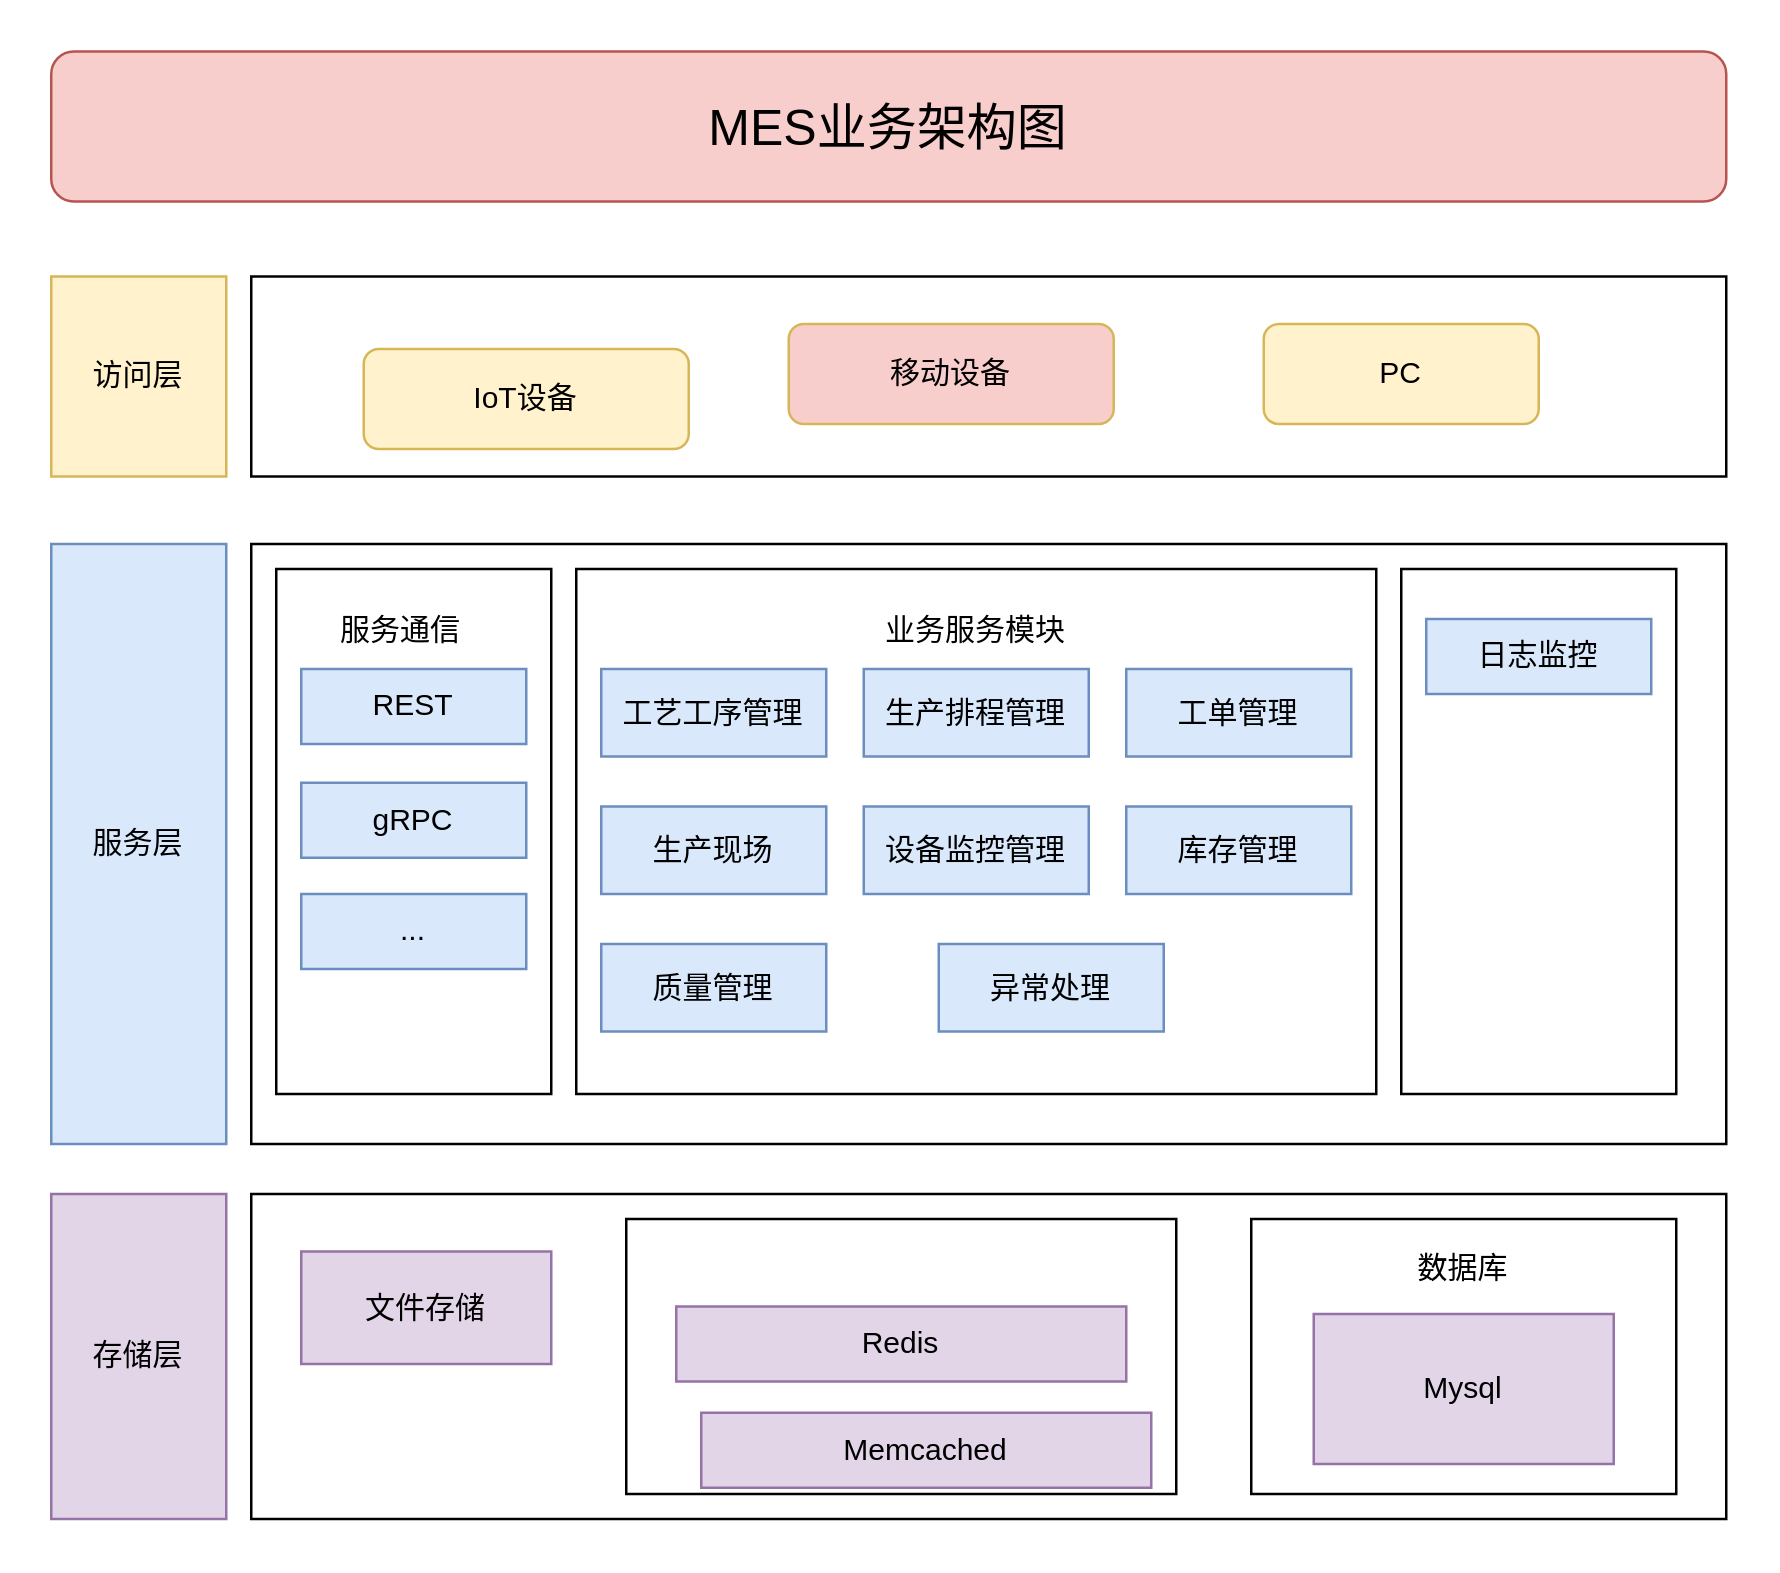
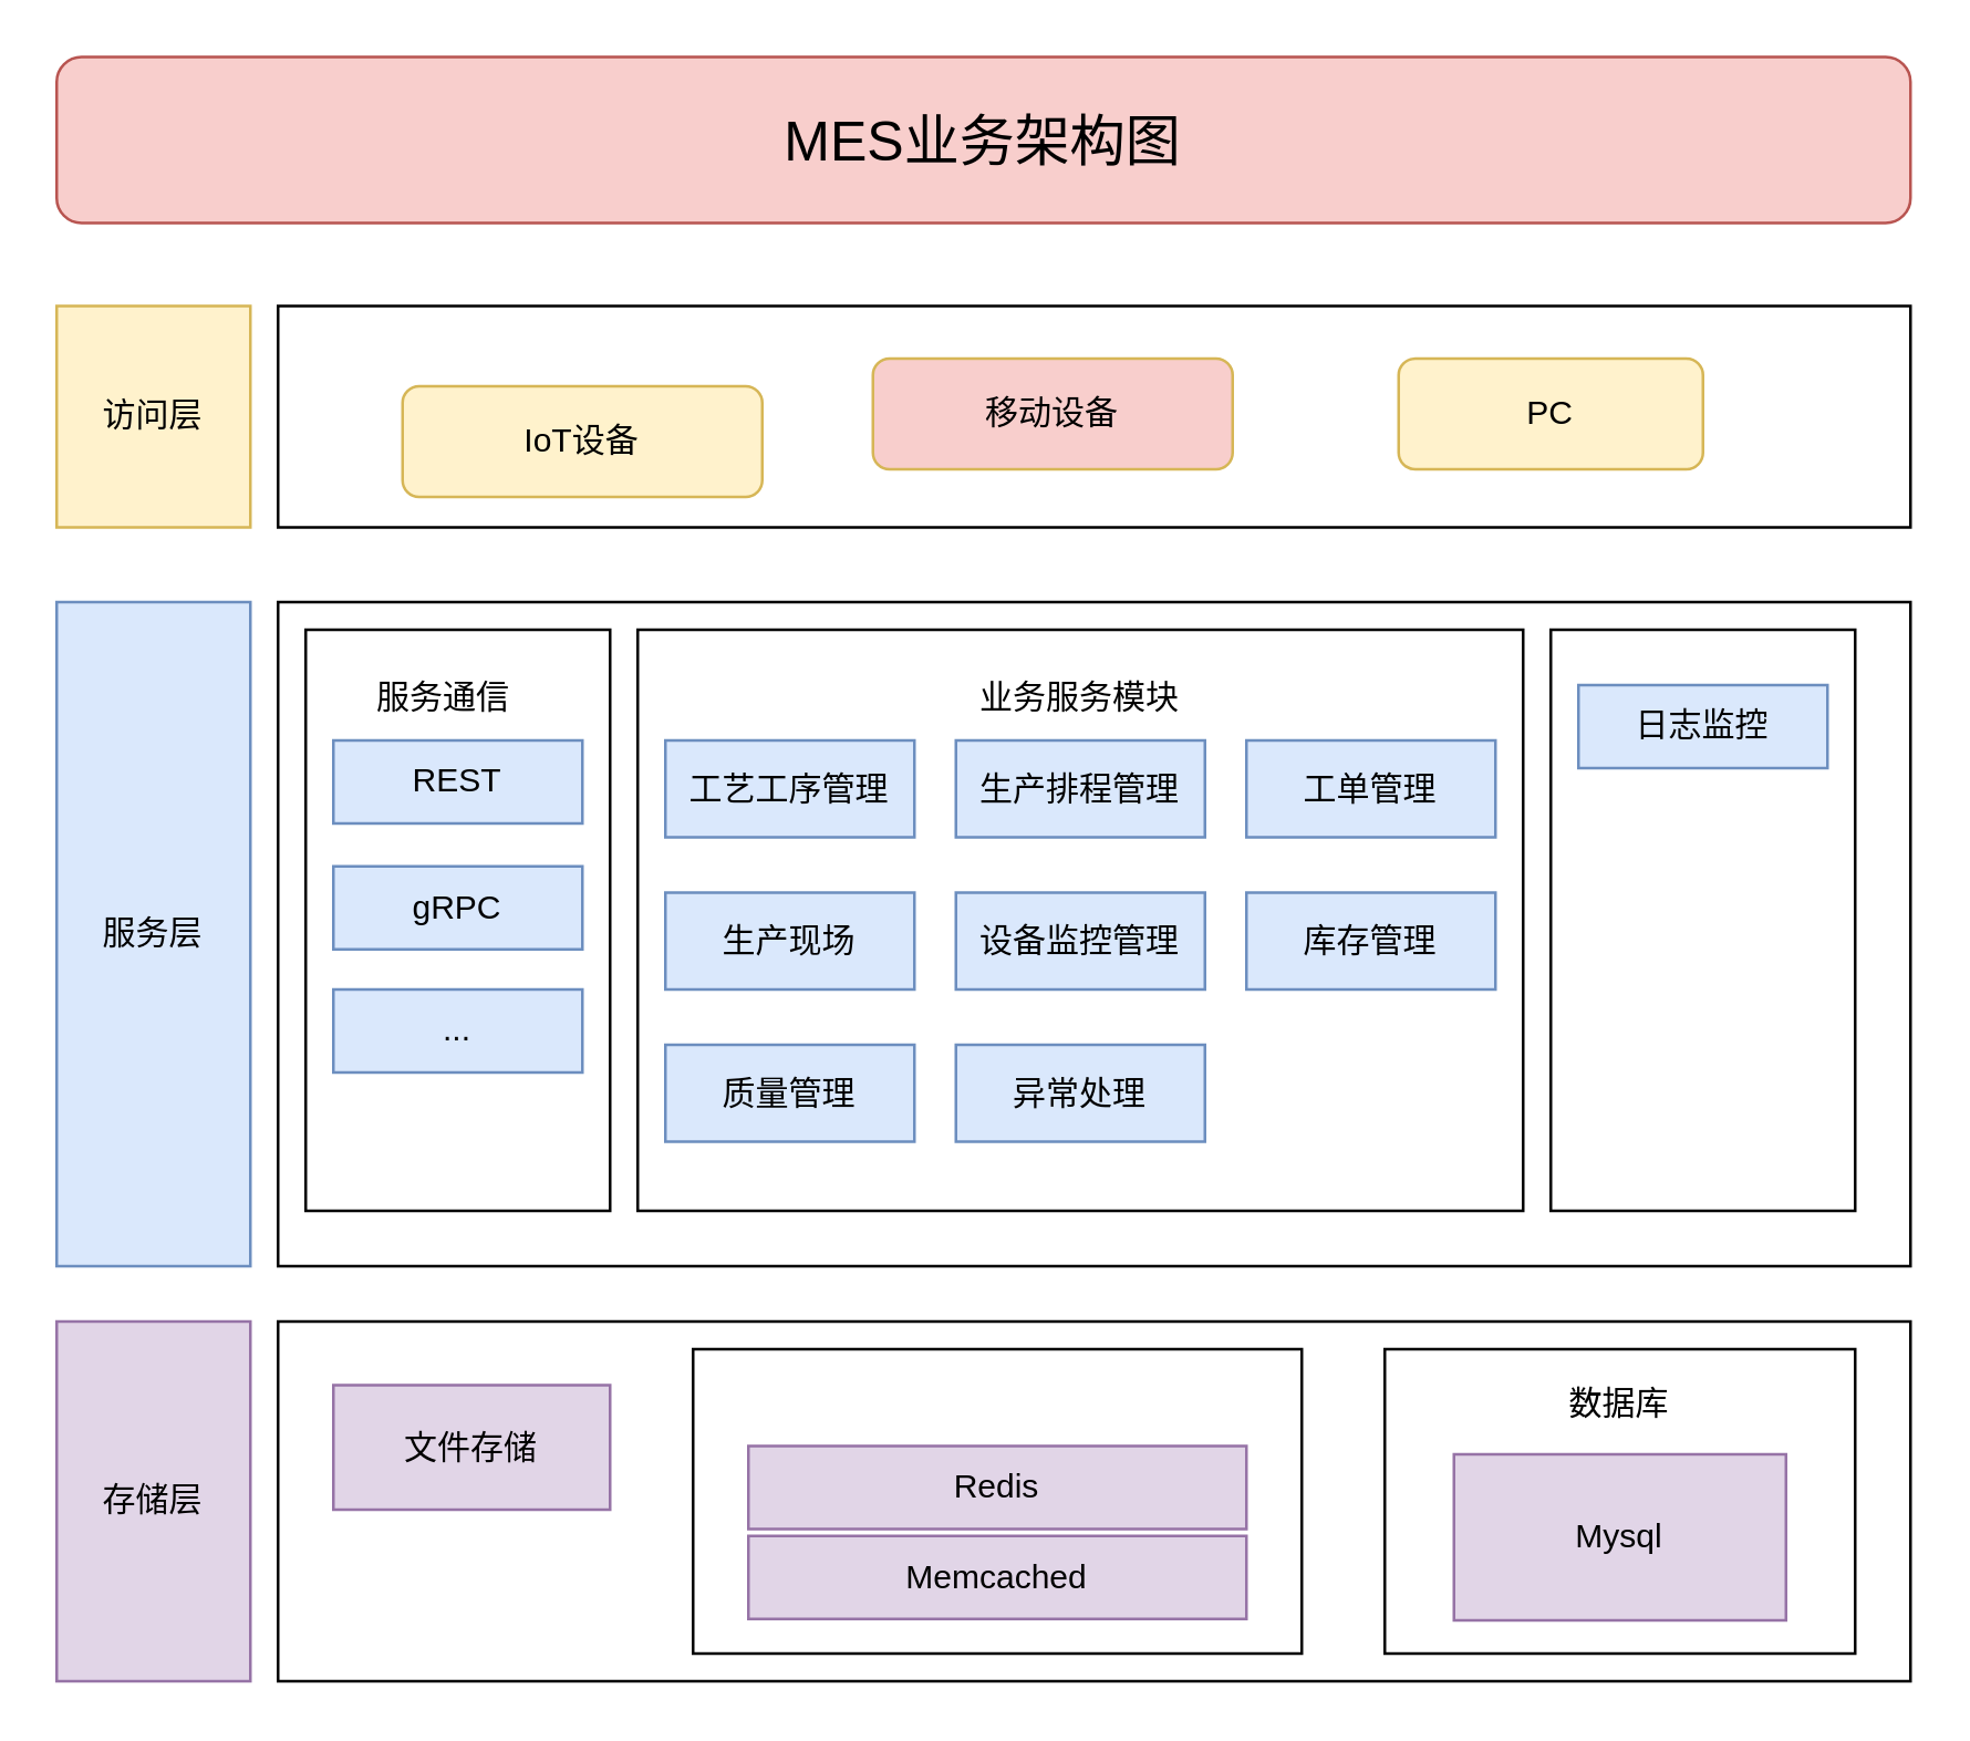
- <mxCell id="35" value="异常处理" style="rounded=0;whiteSpace=wrap;html=1;fillColor=#dae8fc;strokeColor=#6c8ebf;" vertex="1" parent="1"><mxGeometry x="375" y="377" width="90" height="35" as="geometry" /></mxCell>
+ <mxCell id="35" value="异常处理" style="rounded=0;whiteSpace=wrap;html=1;fillColor=#dae8fc;strokeColor=#6c8ebf;" vertex="1" parent="1"><mxGeometry x="345" y="377" width="90" height="35" as="geometry" /></mxCell>
- <mxCell id="29" value="Memcached" style="rounded=0;whiteSpace=wrap;html=1;fillColor=#e1d5e7;strokeColor=#9673a6;" vertex="1" parent="1"><mxGeometry x="280" y="564.5" width="180" height="30" as="geometry" /></mxCell>
+ <mxCell id="29" value="Memcached" style="rounded=0;whiteSpace=wrap;html=1;fillColor=#e1d5e7;strokeColor=#9673a6;" vertex="1" parent="1"><mxGeometry x="270" y="554.5" width="180" height="30" as="geometry" /></mxCell>
